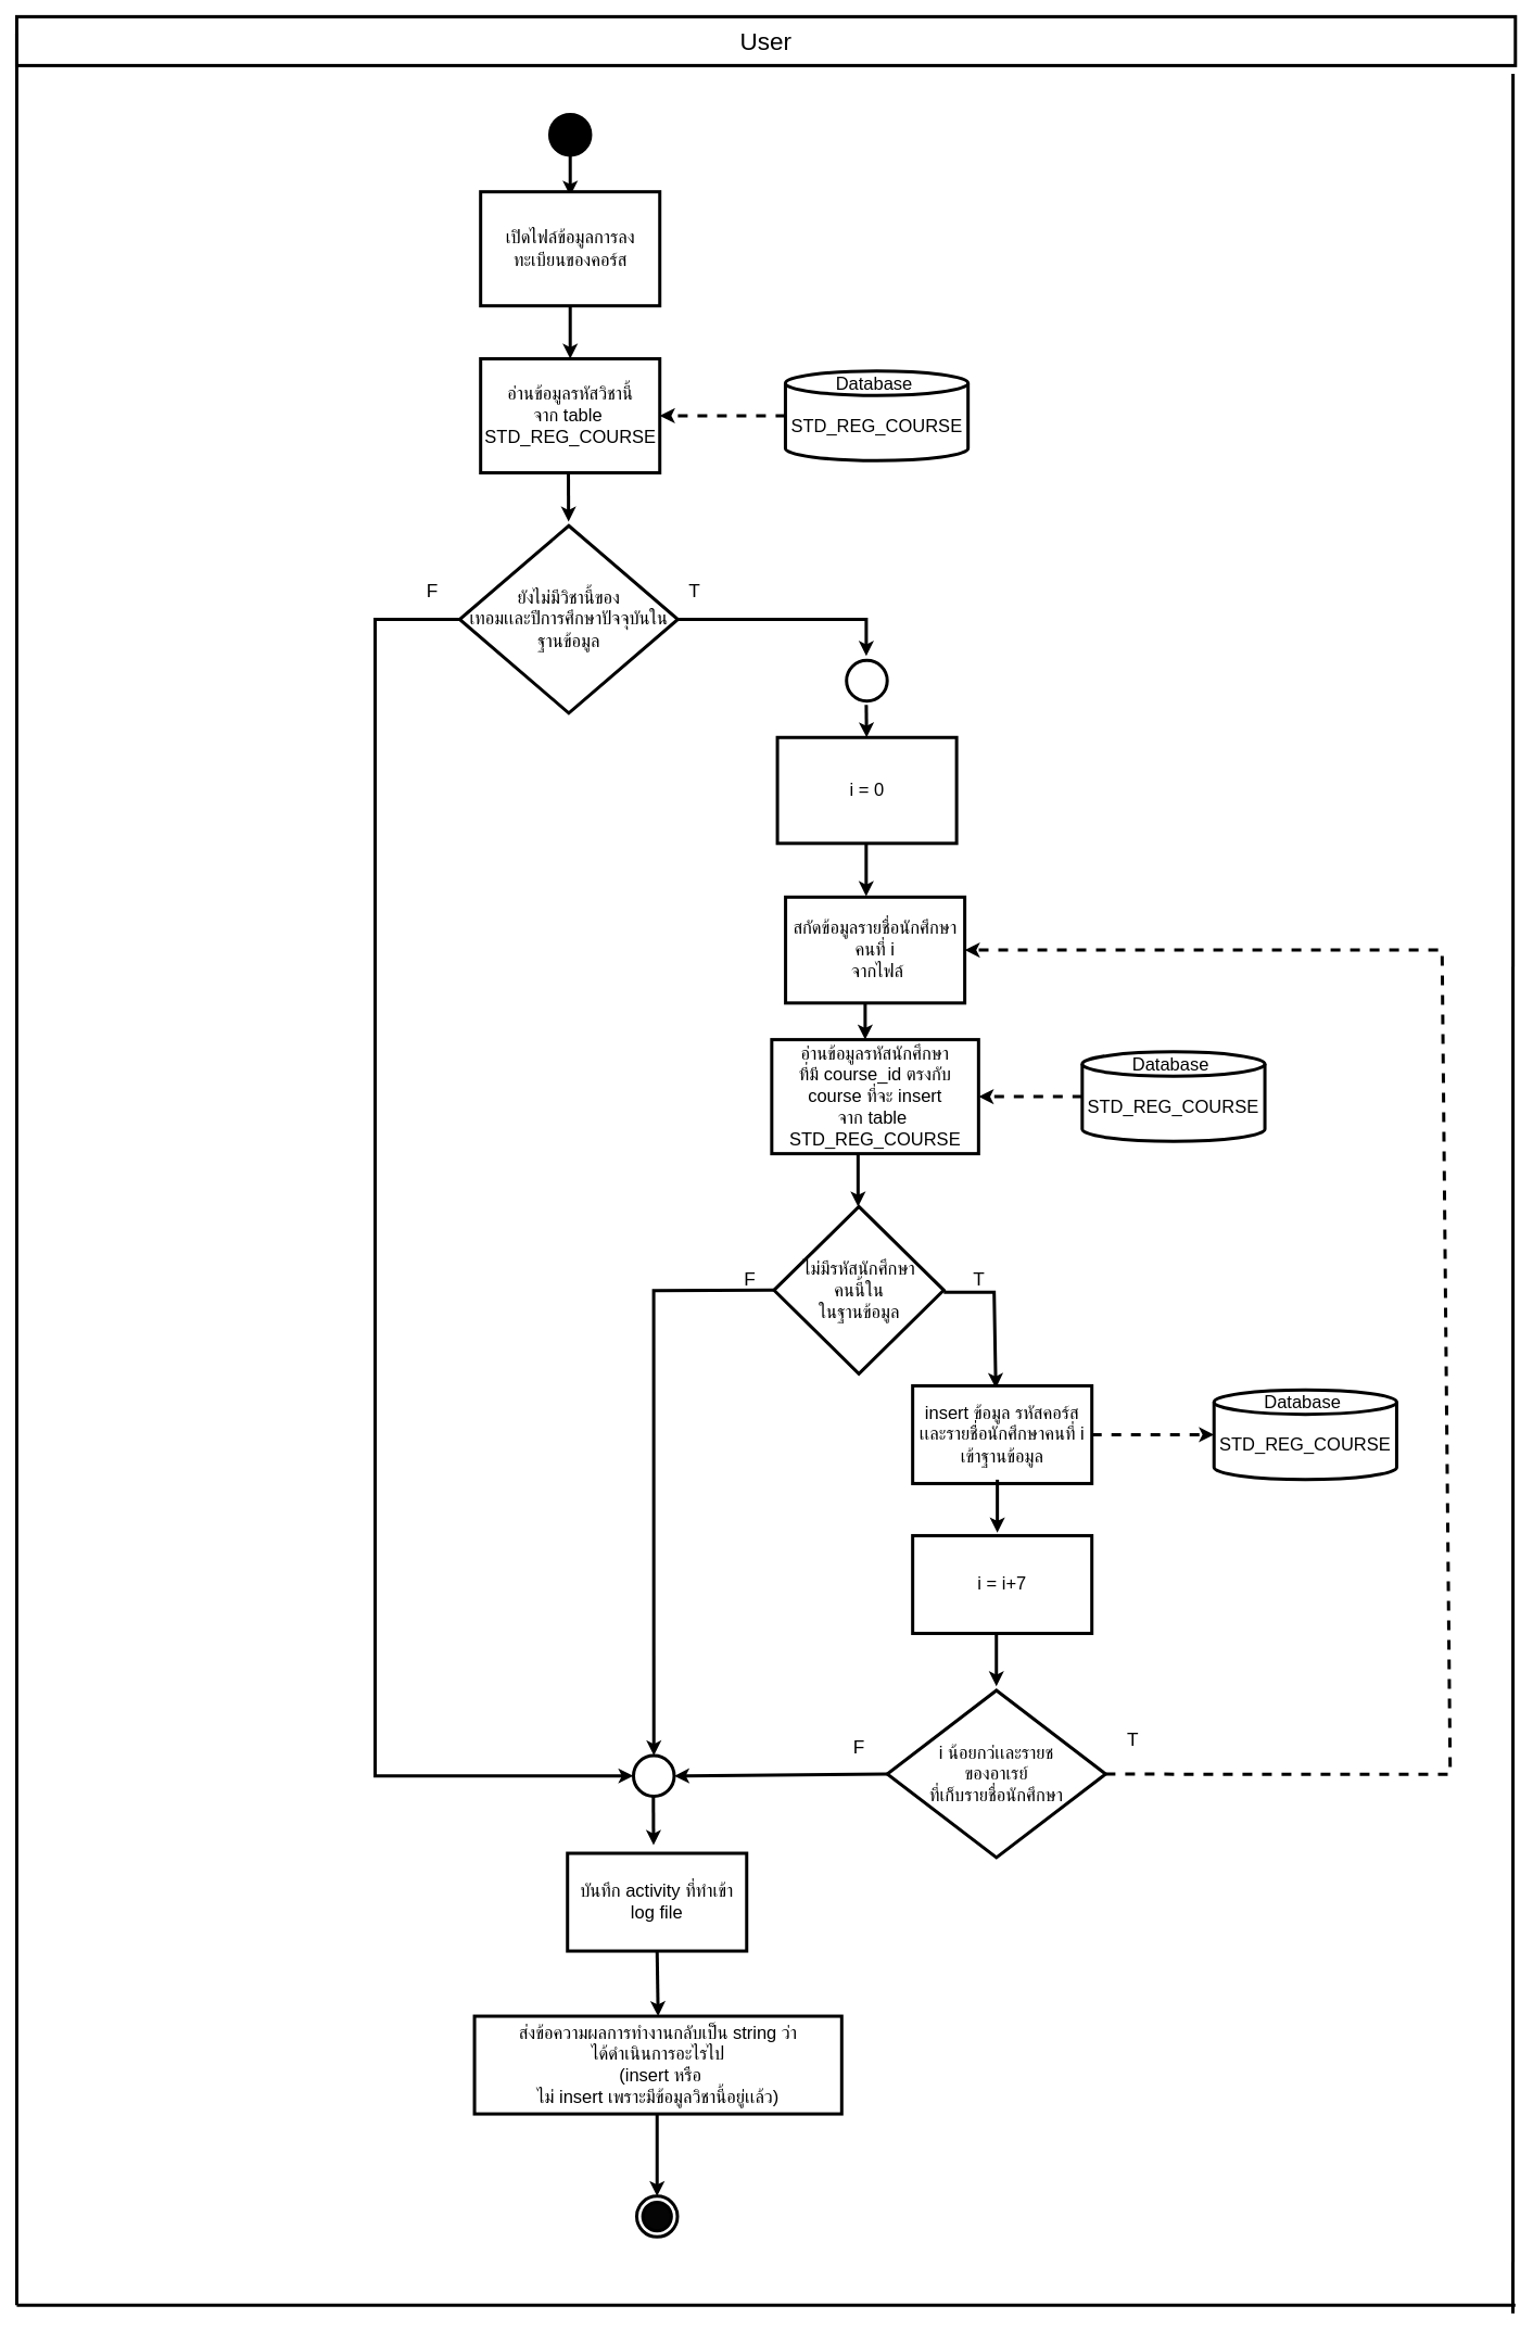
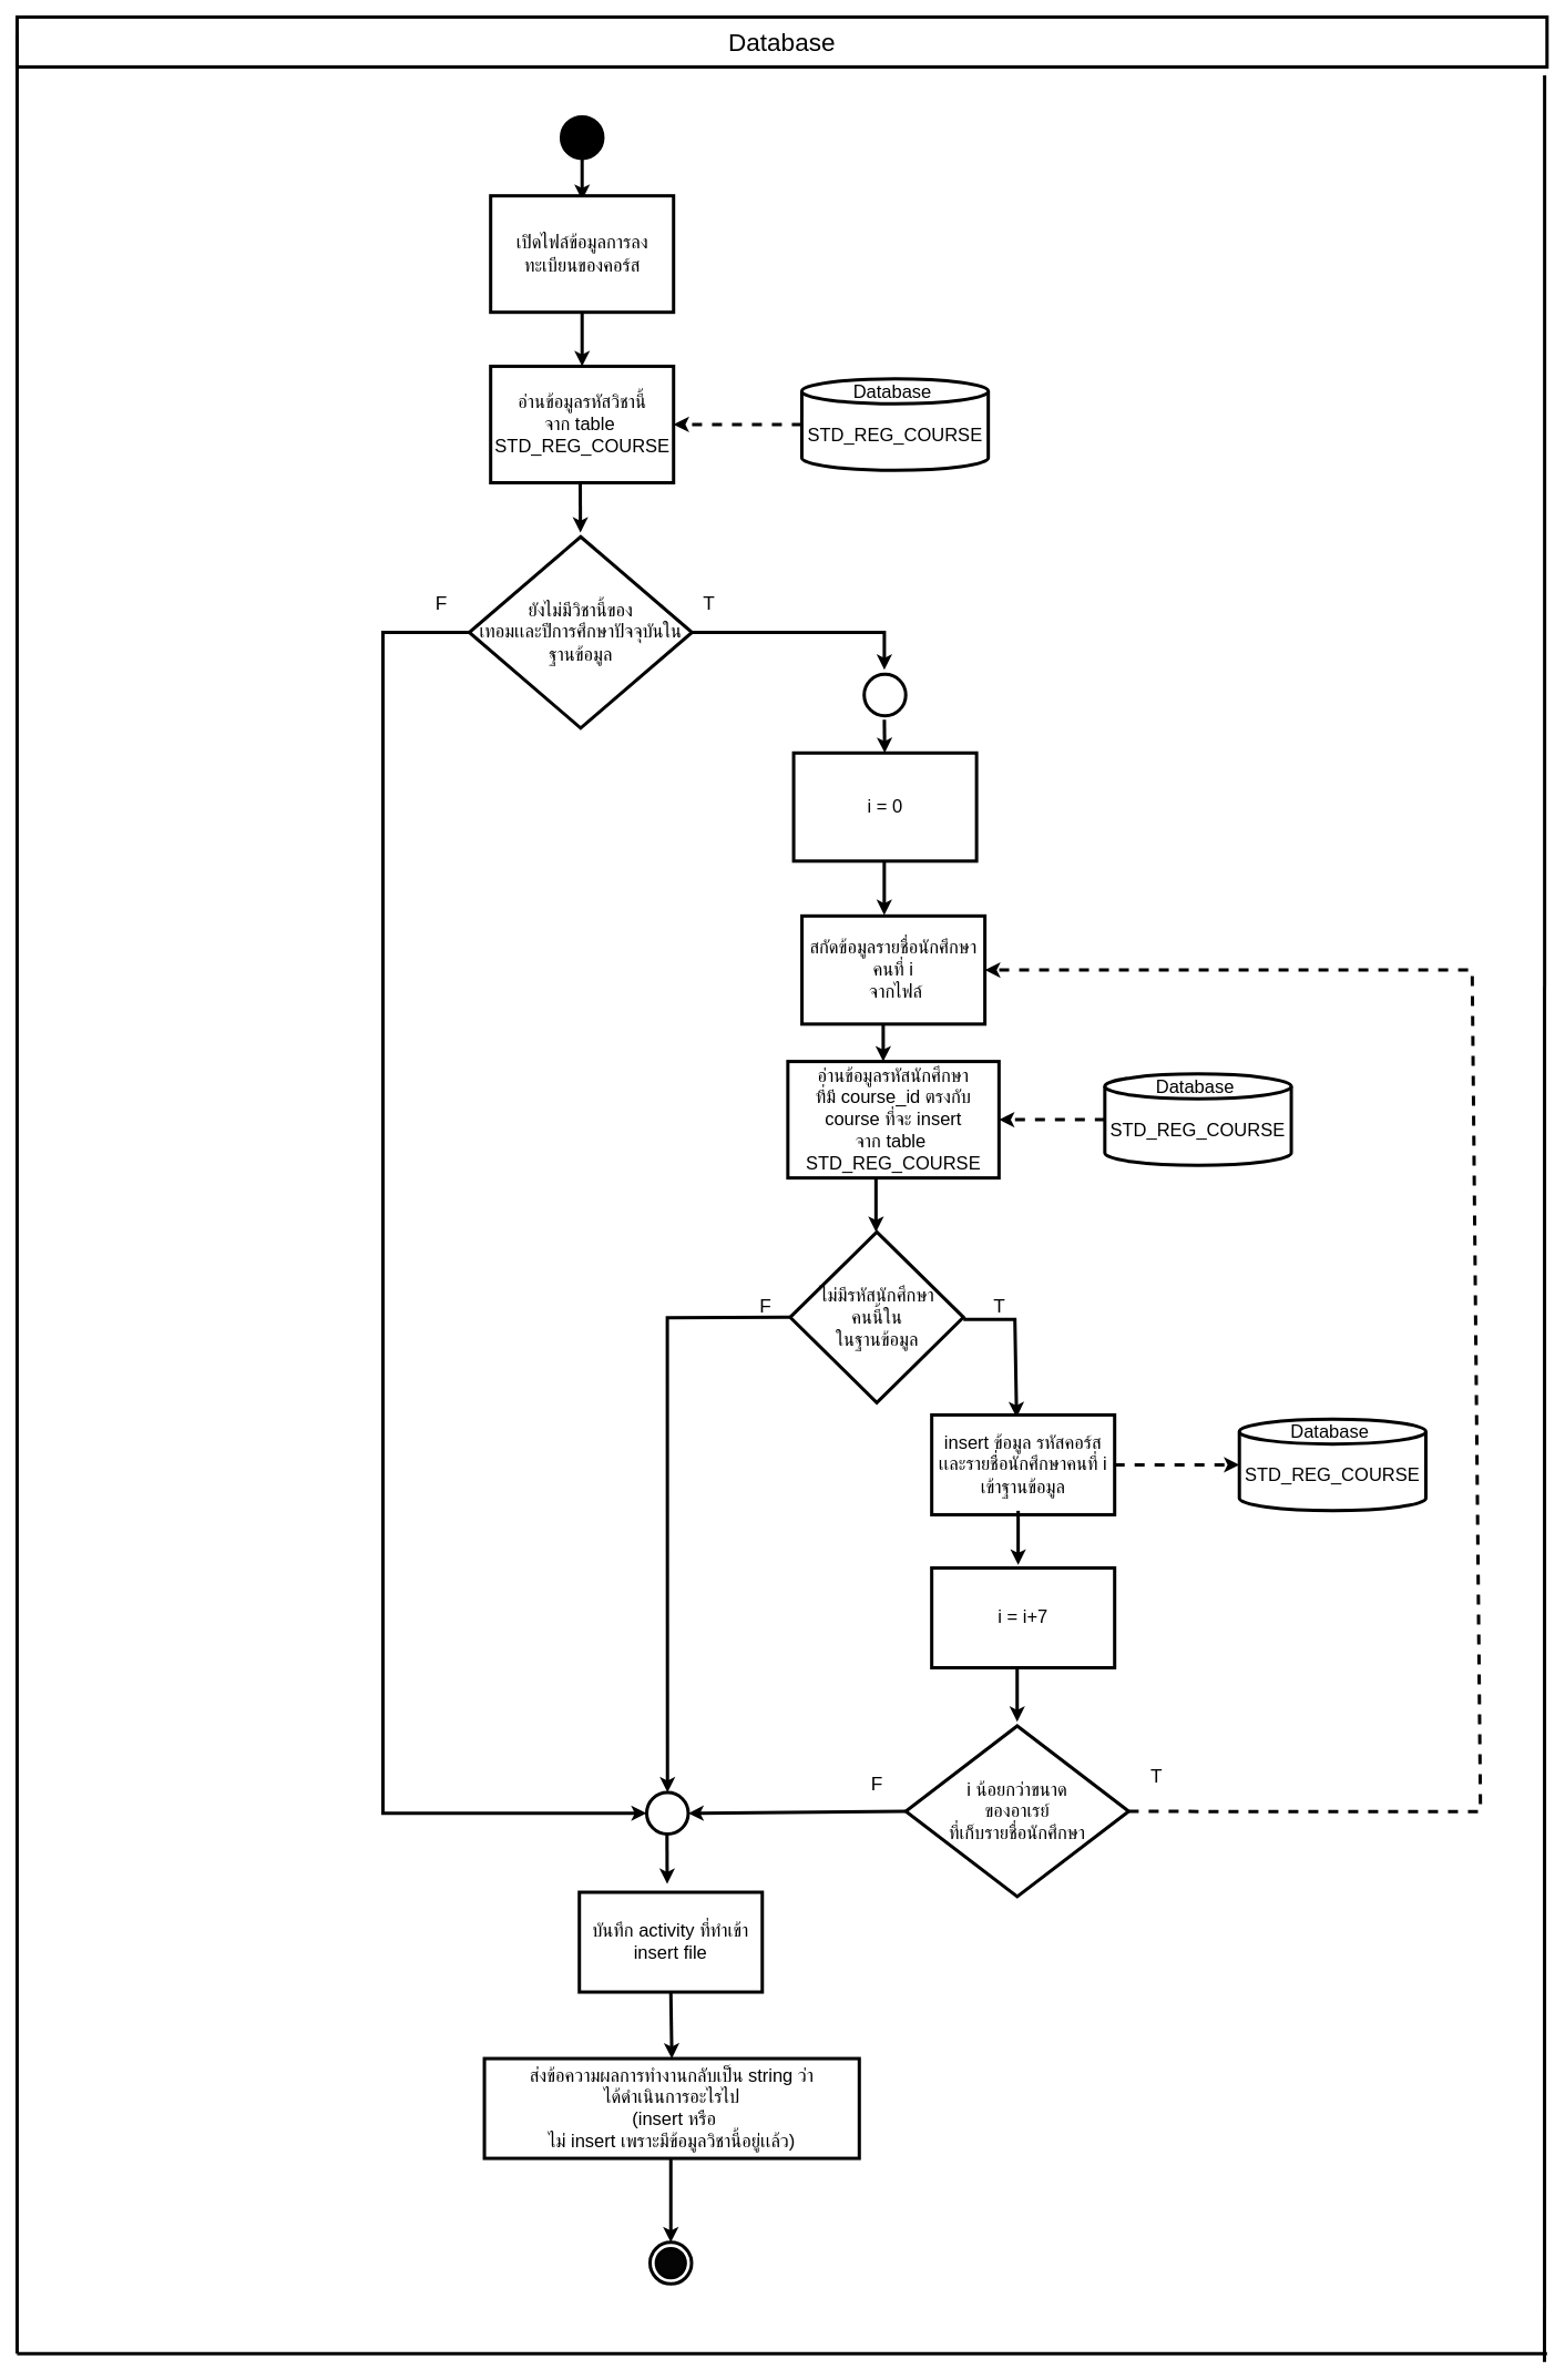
- <mxCell id="2" value="&lt;font style=&quot;font-size: 30px;&quot;&gt;User&lt;/font&gt;" style="rounded=0;whiteSpace=wrap;html=1;strokeWidth=4;" parent="1" vertex="1"><mxGeometry x="20" y="20" width="1840" height="60" as="geometry" /></mxCell>
+ <mxCell id="2" value="&lt;font style=&quot;font-size: 30px;&quot;&gt;Database&lt;/font&gt;" style="rounded=0;whiteSpace=wrap;html=1;strokeWidth=4;" parent="1" vertex="1"><mxGeometry x="20" y="20" width="1840" height="60" as="geometry" /></mxCell>
- <mxCell id="47" value="&lt;font style=&quot;font-size: 22px;&quot;&gt;i น้อยกว่เเละรายช&lt;br style=&quot;border-color: var(--border-color);&quot;&gt;ของอาเรย์&lt;br style=&quot;border-color: var(--border-color);&quot;&gt;ที่เก็บรายชื่อนักศึกษา&lt;/font&gt;" style="rhombus;whiteSpace=wrap;html=1;strokeWidth=4;" parent="1" vertex="1"><mxGeometry x="1088.75" y="2075" width="268.18" height="205.25" as="geometry" /></mxCell>
+ <mxCell id="47" value="&lt;font style=&quot;font-size: 22px;&quot;&gt;i น้อยกว่าขนาด&lt;br style=&quot;border-color: var(--border-color);&quot;&gt;ของอาเรย์&lt;br style=&quot;border-color: var(--border-color);&quot;&gt;ที่เก็บรายชื่อนักศึกษา&lt;/font&gt;" style="rhombus;whiteSpace=wrap;html=1;strokeWidth=4;" parent="1" vertex="1"><mxGeometry x="1088.75" y="2075" width="268.18" height="205.25" as="geometry" /></mxCell>
- <mxCell id="7" value="&lt;font style=&quot;font-size: 22px;&quot;&gt;บันทึก activity ที่ทำเข้า&lt;br&gt;log file&lt;br&gt;&lt;/font&gt;" style="rounded=0;whiteSpace=wrap;html=1;strokeWidth=4;" parent="1" vertex="1"><mxGeometry x="696.19" y="2275" width="220" height="120" as="geometry" /></mxCell>
+ <mxCell id="7" value="&lt;font style=&quot;font-size: 22px;&quot;&gt;บันทึก activity ที่ทำเข้า&lt;br&gt;insert file&lt;br&gt;&lt;/font&gt;" style="rounded=0;whiteSpace=wrap;html=1;strokeWidth=4;" parent="1" vertex="1"><mxGeometry x="696.19" y="2275" width="220" height="120" as="geometry" /></mxCell>
